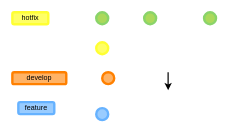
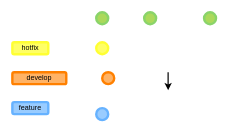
- <mxCell id="4" value="hotfix" style="rounded=1;whiteSpace=wrap;html=1;strokeColor=#FFFF33;strokeWidth=4;fillColor=#FFFF66;" vertex="1" parent="1"><mxGeometry x="20" y="20" width="60" height="20" as="geometry" /></mxCell>
+ <mxCell id="4" value="hotfix" style="rounded=1;whiteSpace=wrap;html=1;strokeColor=#FFFF33;strokeWidth=4;fillColor=#FFFF66;" vertex="1" parent="1"><mxGeometry x="20" y="70" width="60" height="20" as="geometry" /></mxCell>
- <mxCell id="6" value="feature" style="rounded=1;whiteSpace=wrap;html=1;strokeColor=#66B2FF;strokeWidth=4;fillColor=#99CCFF;" vertex="1" parent="1"><mxGeometry x="30" y="170" width="60" height="20" as="geometry" /></mxCell>
+ <mxCell id="6" value="feature" style="rounded=1;whiteSpace=wrap;html=1;strokeColor=#66B2FF;strokeWidth=4;fillColor=#99CCFF;" vertex="1" parent="1"><mxGeometry x="20" y="170" width="60" height="20" as="geometry" /></mxCell>
